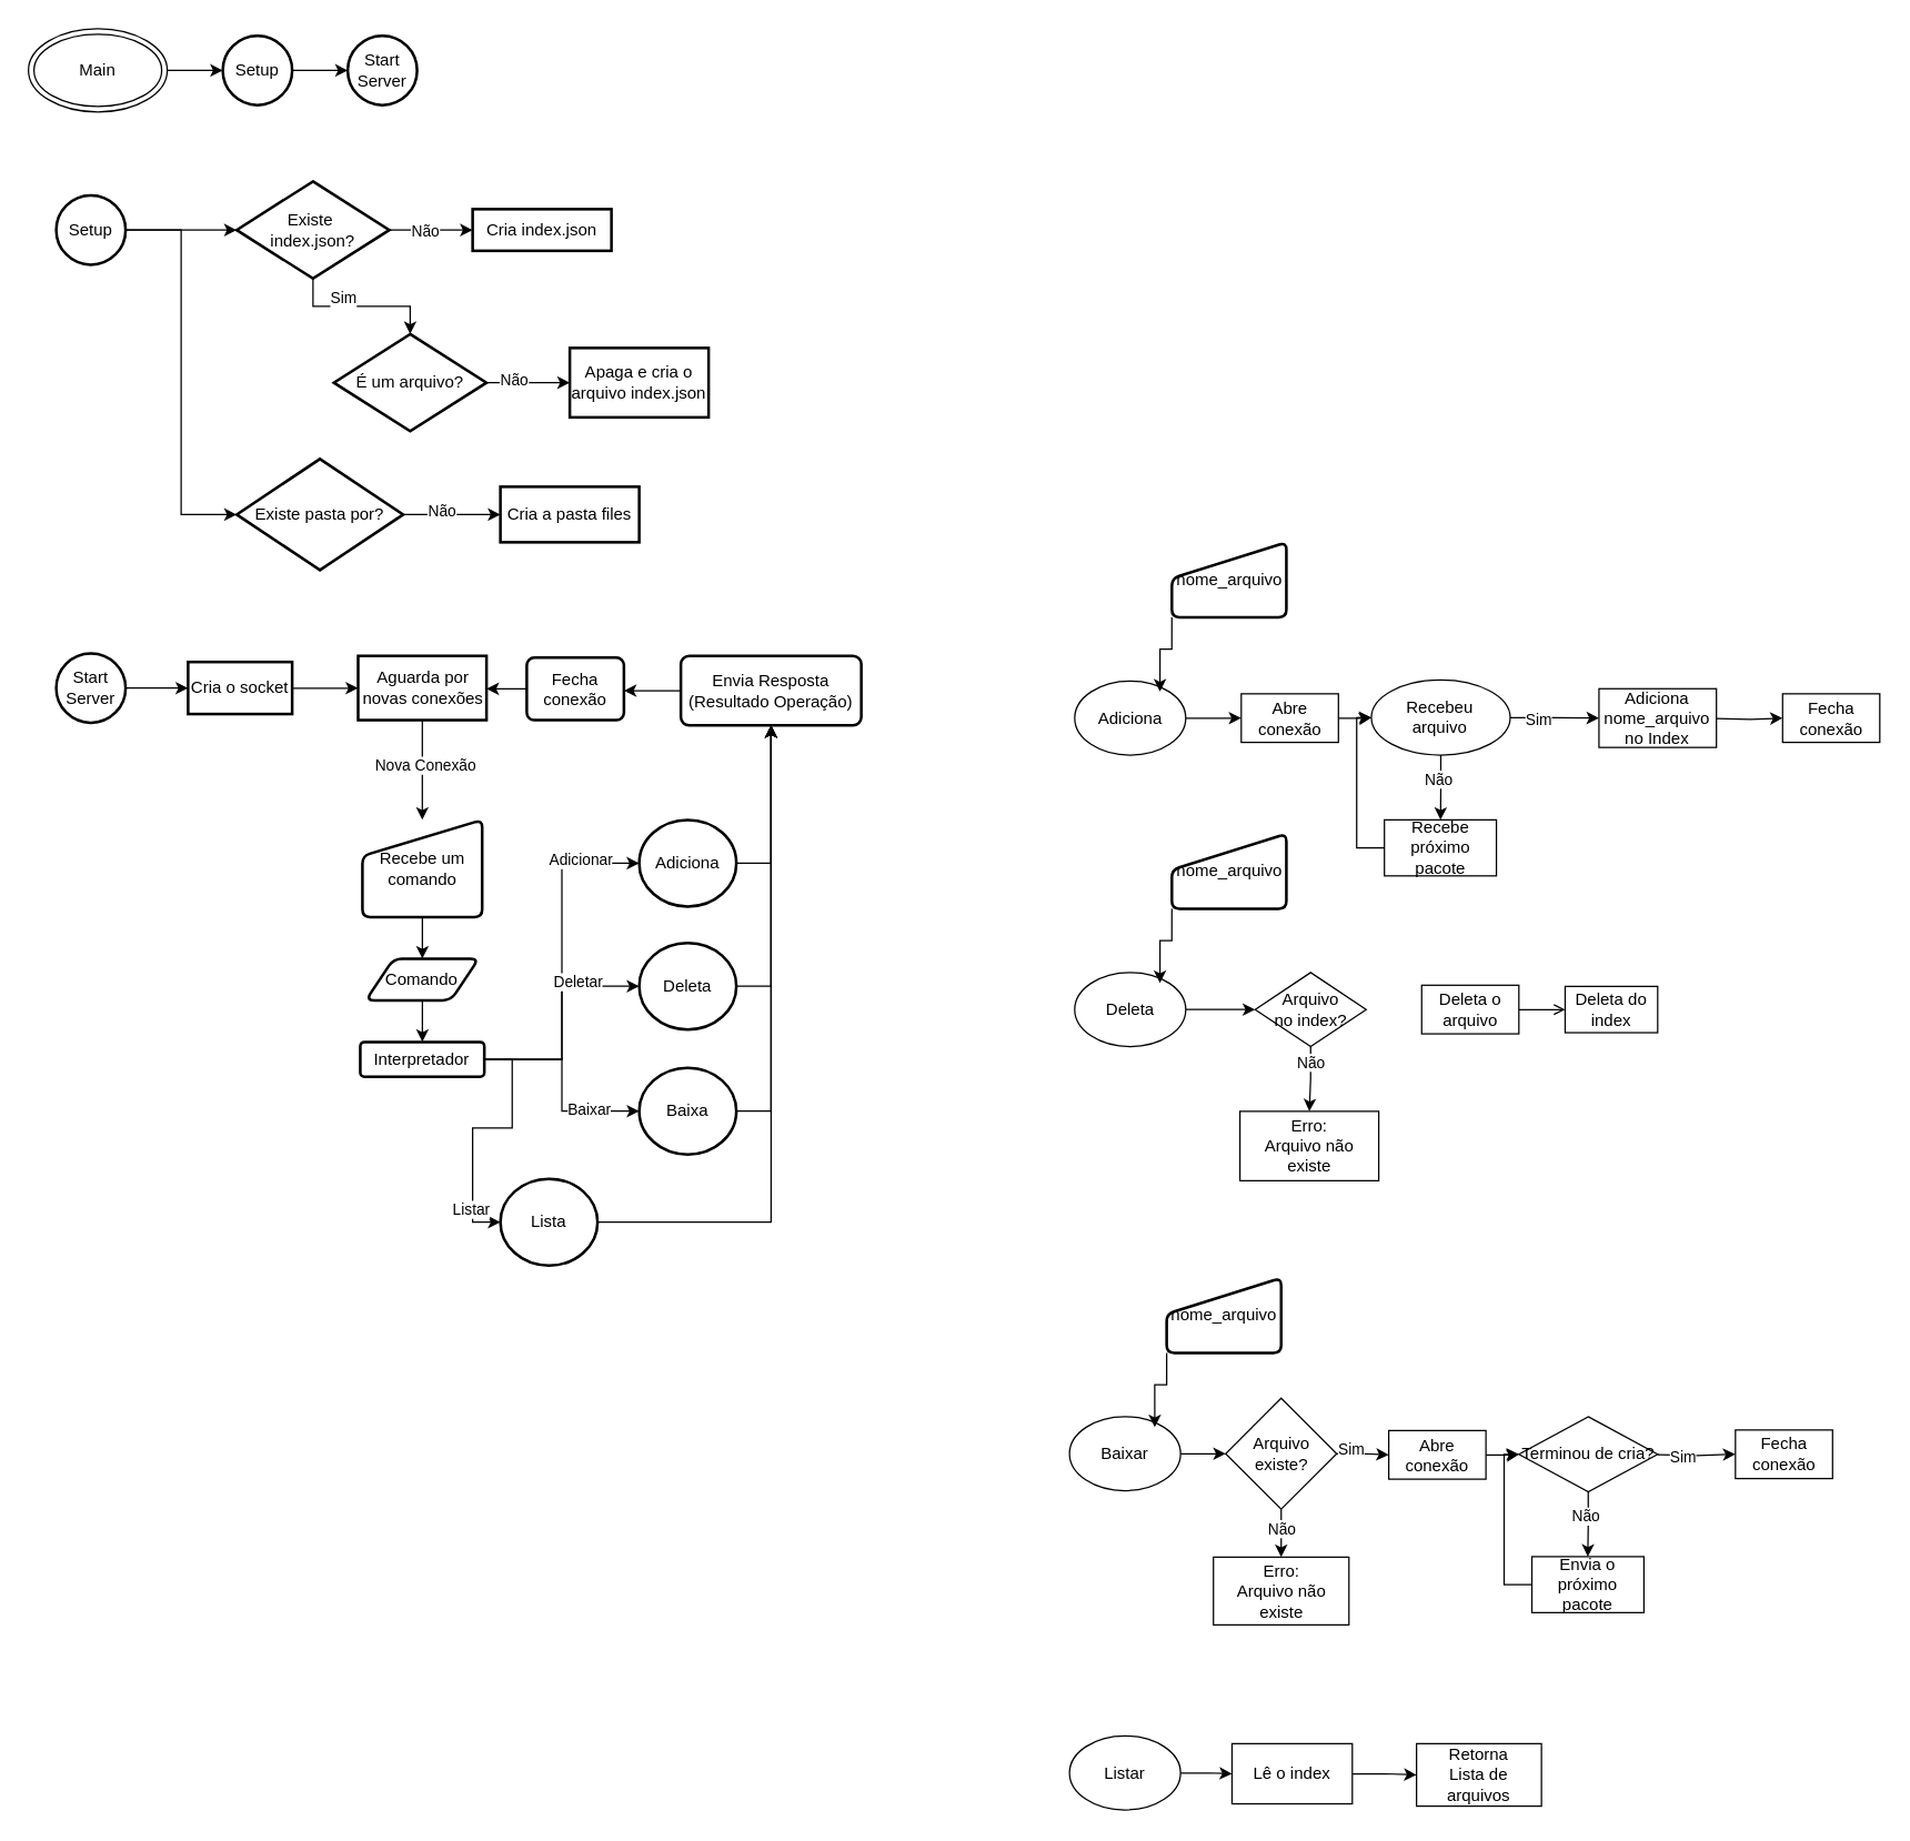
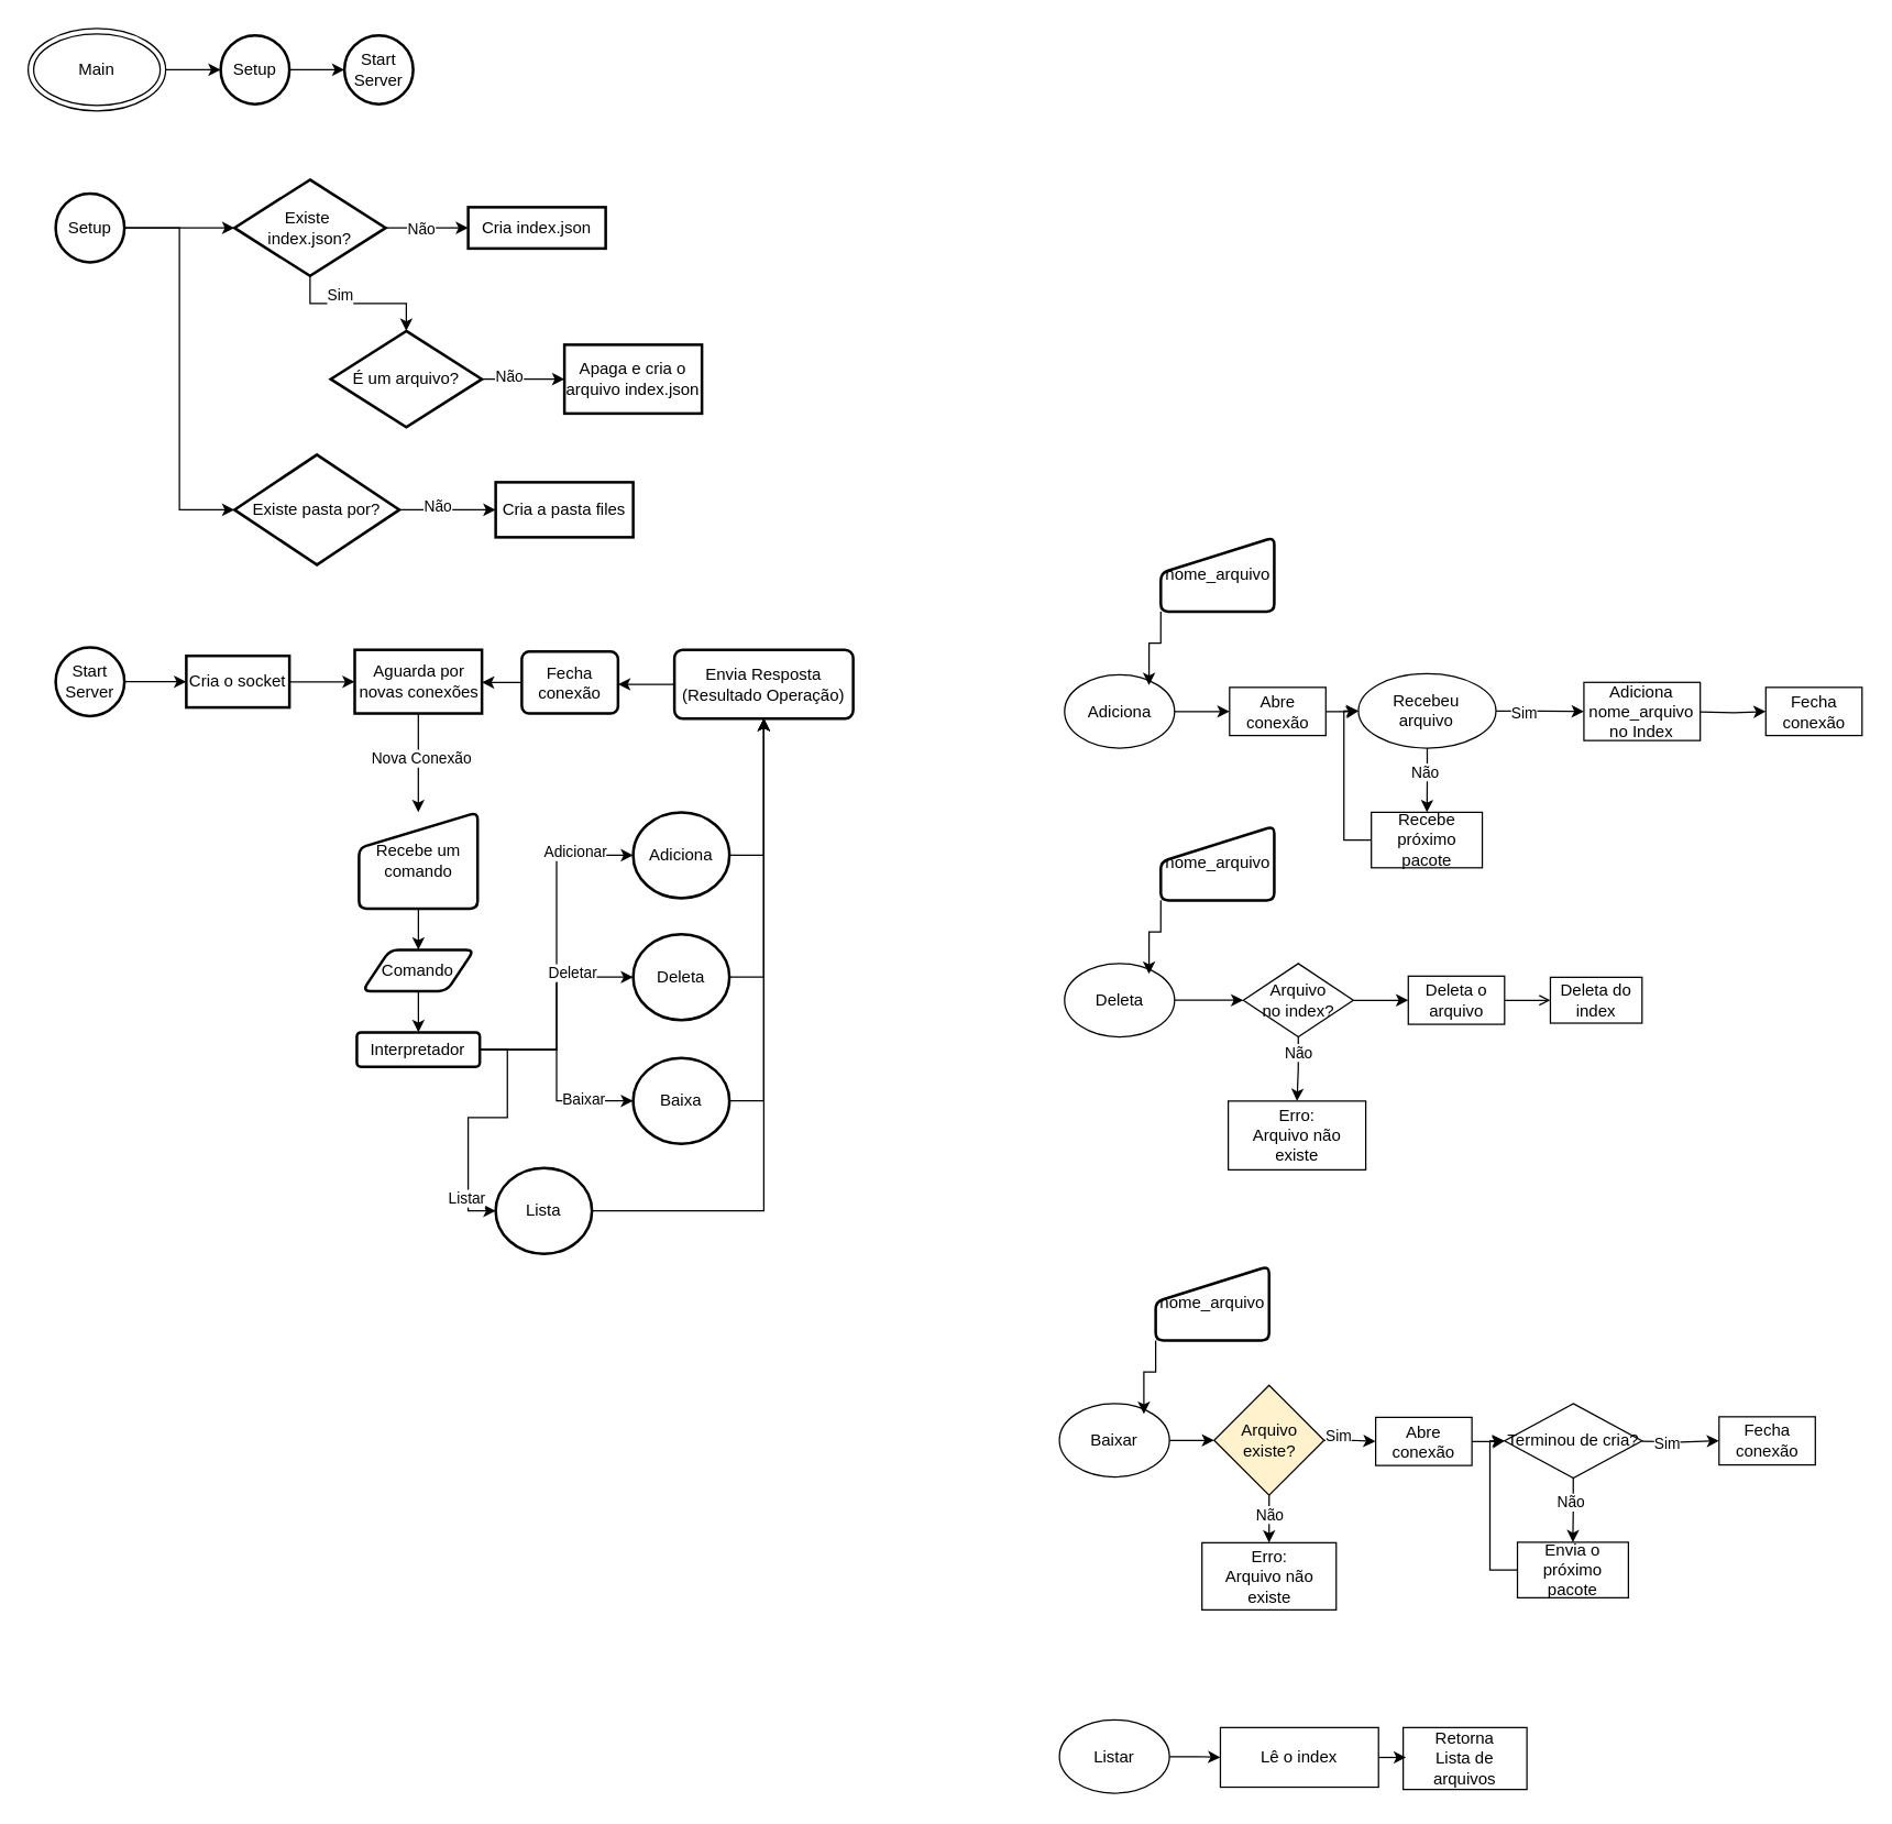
+ <mxCell id="76" value="" style="edgeStyle=orthogonalEdgeStyle;rounded=0;orthogonalLoop=1;jettySize=auto;html=1;" edge="1" parent="1" source="77" target="80"><mxGeometry relative="1" as="geometry" /></mxCell>
- <mxCell id="97" value="Arquivo existe?" style="rhombus;whiteSpace=wrap;html=1;" vertex="1" parent="1"><mxGeometry x="882.5" y="1006.665" width="80" height="80" as="geometry" /></mxCell>
+ <mxCell id="97" value="Arquivo existe?" style="rhombus;whiteSpace=wrap;html=1;fillColor=#fff2cc;" vertex="1" parent="1"><mxGeometry x="882.5" y="1006.665" width="80" height="80" as="geometry" /></mxCell>
- <mxCell id="108" value="Lê o index" style="whiteSpace=wrap;html=1;" vertex="1" parent="1"><mxGeometry x="887.07" y="1255.59" width="86.67" height="43.34" as="geometry" /></mxCell>
+ <mxCell id="108" value="Lê o index" style="whiteSpace=wrap;html=1;" vertex="1" parent="1"><mxGeometry x="887.07" y="1255.59" width="115" height="43.34" as="geometry" /></mxCell>
